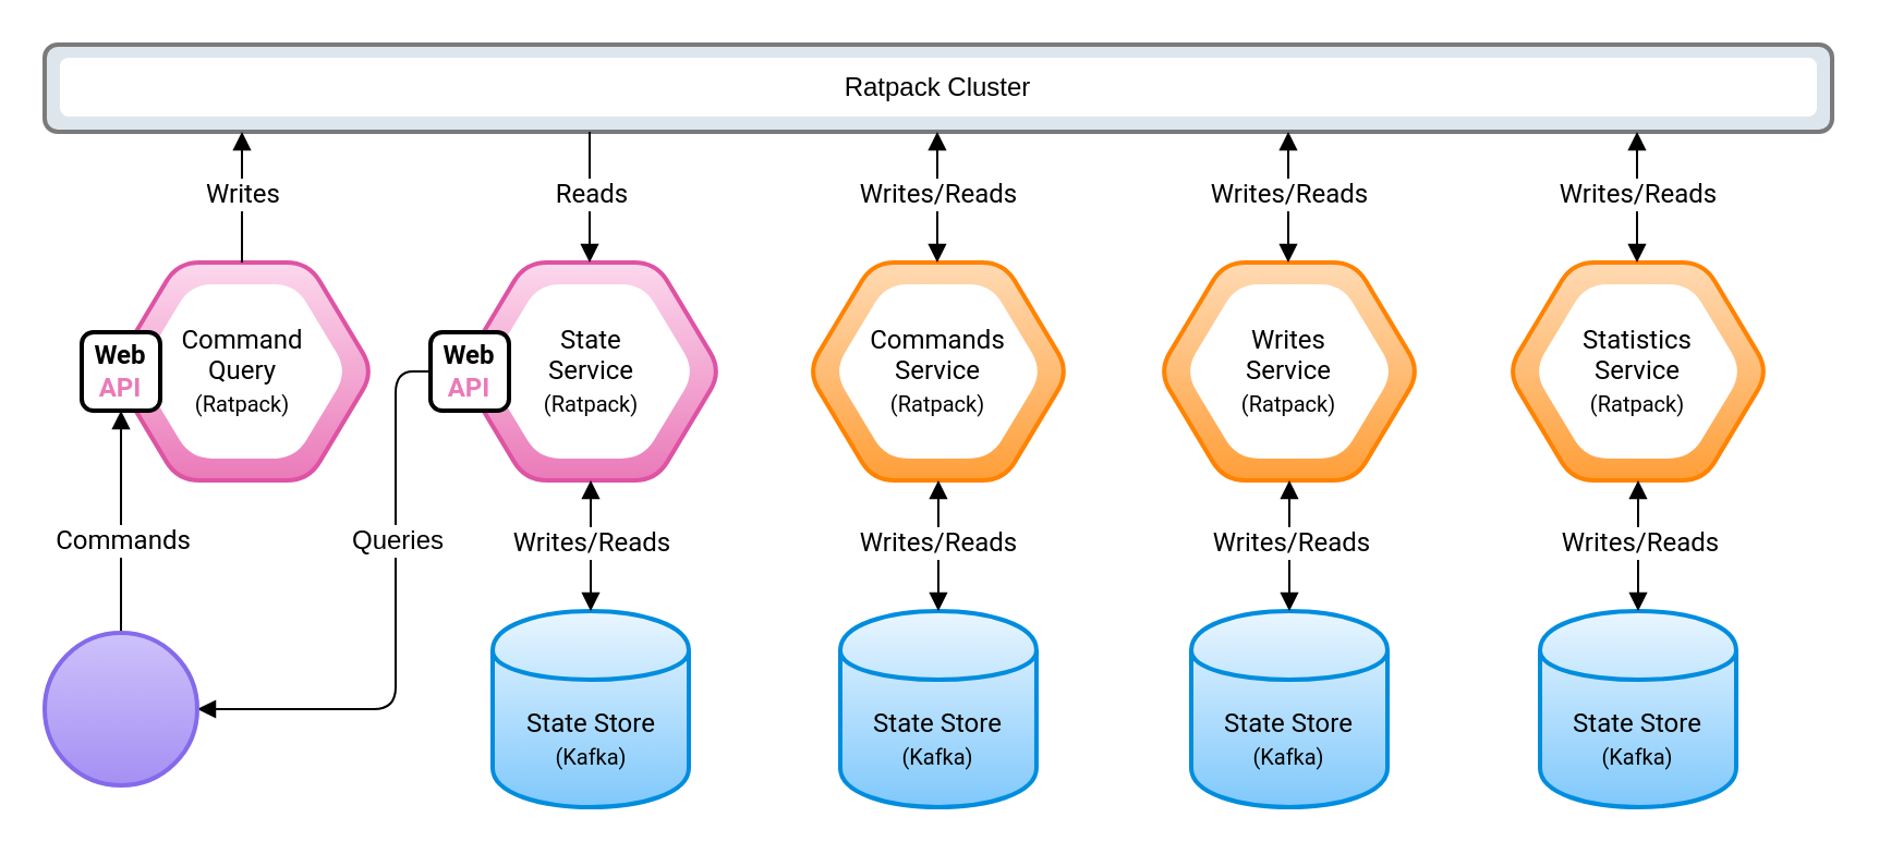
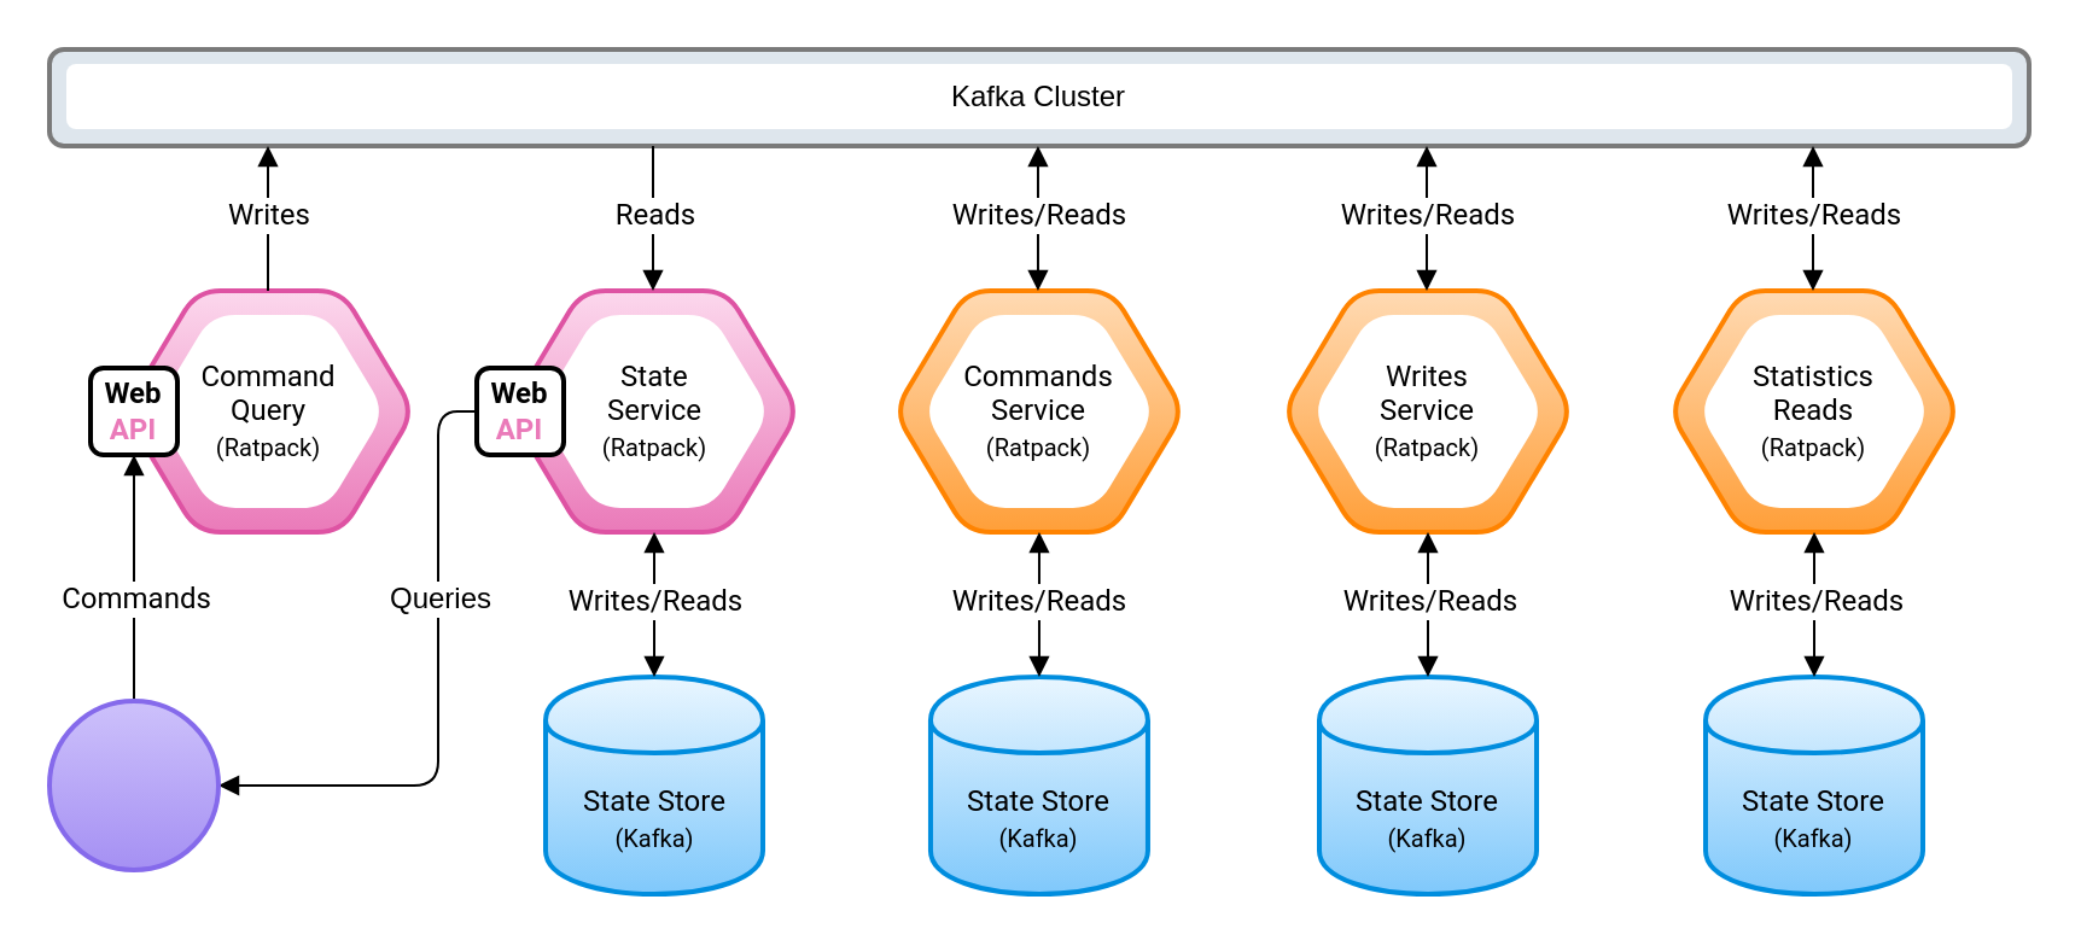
- <mxCell id="8" value="Ratpack Cluster" style="rounded=1;whiteSpace=wrap;html=1;strokeWidth=1;fillColor=#FFFFFF;gradientColor=none;dashed=1;perimeterSpacing=0;strokeColor=none;" vertex="1" parent="1"><mxGeometry x="27" y="26" width="806" height="27" as="geometry" /></mxCell>
+ <mxCell id="8" value="Kafka Cluster" style="rounded=1;whiteSpace=wrap;html=1;strokeWidth=1;fillColor=#FFFFFF;gradientColor=none;dashed=1;perimeterSpacing=0;strokeColor=none;" vertex="1" parent="1"><mxGeometry x="27" y="26" width="806" height="27" as="geometry" /></mxCell>
- <mxCell id="21" value="Statistics&lt;br&gt;Service&lt;br&gt;&lt;font style=&quot;font-size: 10px&quot;&gt;(Ratpack)&lt;/font&gt;" style="shape=hexagon;perimeter=hexagonPerimeter2;whiteSpace=wrap;html=1;strokeWidth=1;fillColor=#FFFFFF;gradientColor=#FFFFFF;dashed=1;fontFamily=Roboto;FType=g;rounded=1;comic=0;strokeColor=none;" vertex="1" parent="1"><mxGeometry x="703" y="130" width="96" height="80" as="geometry" /></mxCell>
+ <mxCell id="21" value="Statistics&lt;br&gt;Reads&lt;br&gt;&lt;font style=&quot;font-size: 10px&quot;&gt;(Ratpack)&lt;/font&gt;" style="shape=hexagon;perimeter=hexagonPerimeter2;whiteSpace=wrap;html=1;strokeWidth=1;fillColor=#FFFFFF;gradientColor=#FFFFFF;dashed=1;fontFamily=Roboto;FType=g;rounded=1;comic=0;strokeColor=none;" vertex="1" parent="1"><mxGeometry x="703" y="130" width="96" height="80" as="geometry" /></mxCell>
